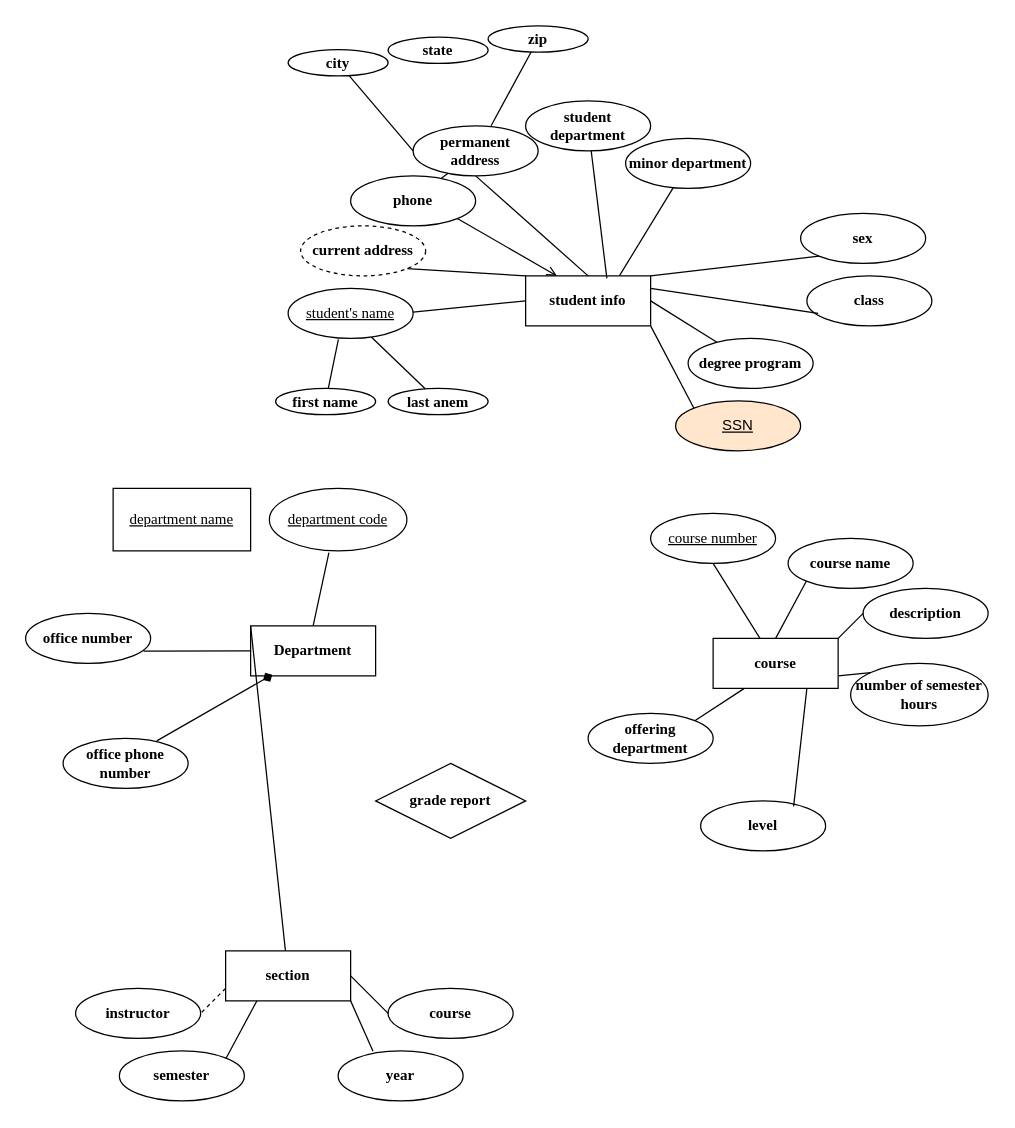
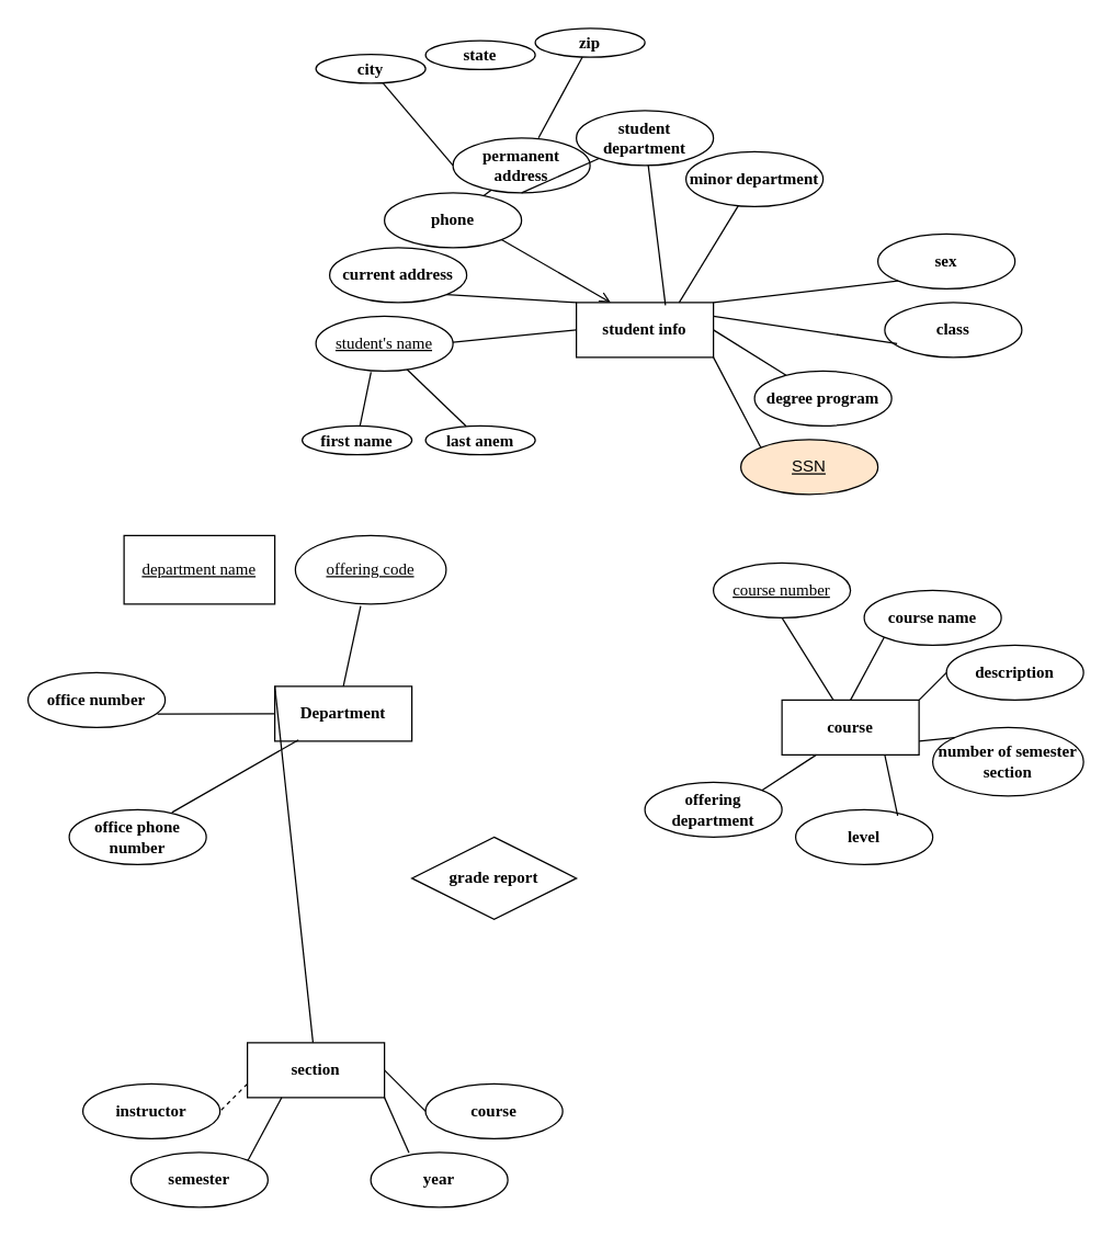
- <mxCell id="9" value="" style="endArrow=none;html=1;rounded=0;fontFamily=Comic Sans MS;fontSize=12;fontColor=default;fontStyle=1;exitX=0.5;exitY=1;exitDx=0;exitDy=0;entryX=0.5;entryY=0;entryDx=0;entryDy=0;" edge="1" parent="1" source="8" target="2"><mxGeometry relative="1" as="geometry"><mxPoint x="610" y="180" as="sourcePoint" /><mxPoint x="570" y="100" as="targetPoint" /></mxGeometry></mxCell>
+ <mxCell id="9" value="" style="endArrow=none;html=1;rounded=0;fontFamily=Comic Sans MS;fontSize=12;fontColor=default;fontStyle=1;exitX=0.5;exitY=1;exitDx=0;exitDy=0;" edge="1" parent="1" source="8" target="14"><mxGeometry relative="1" as="geometry"><mxPoint x="610" y="180" as="sourcePoint" /><mxPoint x="570" y="100" as="targetPoint" /></mxGeometry></mxCell>
- <mxCell id="4" value="current address" style="ellipse;whiteSpace=wrap;html=1;align=center;strokeColor=default;verticalAlign=middle;fontFamily=Comic Sans MS;fontSize=12;fontColor=default;fontStyle=1;fillColor=default;dashed=1;" vertex="1" parent="1"><mxGeometry x="240" y="180" width="100" height="40" as="geometry" /></mxCell>
+ <mxCell id="4" value="current address" style="ellipse;whiteSpace=wrap;html=1;align=center;strokeColor=default;verticalAlign=middle;fontFamily=Comic Sans MS;fontSize=12;fontColor=default;fontStyle=1;fillColor=default;" vertex="1" parent="1"><mxGeometry x="240" y="180" width="100" height="40" as="geometry" /></mxCell>
- <mxCell id="38" value="department code" style="ellipse;whiteSpace=wrap;html=1;align=center;fontStyle=4;strokeColor=default;verticalAlign=middle;fontFamily=Comic Sans MS;fontSize=12;fontColor=default;fillColor=default;" vertex="1" parent="1"><mxGeometry x="215" y="390" width="110" height="50" as="geometry" /></mxCell>
+ <mxCell id="38" value="offering code" style="ellipse;whiteSpace=wrap;html=1;align=center;fontStyle=4;strokeColor=default;verticalAlign=middle;fontFamily=Comic Sans MS;fontSize=12;fontColor=default;fillColor=default;" vertex="1" parent="1"><mxGeometry x="215" y="390" width="110" height="50" as="geometry" /></mxCell>
- <mxCell id="35" value="" style="endArrow=diamond;html=1;rounded=0;fontFamily=Comic Sans MS;fontSize=12;fontColor=default;fontStyle=1;exitX=0.749;exitY=0.05;exitDx=0;exitDy=0;entryX=0.173;entryY=0.976;entryDx=0;entryDy=0;entryPerimeter=0;exitPerimeter=0;" edge="1" parent="1" source="34" target="26"><mxGeometry relative="1" as="geometry"><mxPoint x="560" y="540" as="sourcePoint" /><mxPoint x="290" y="500" as="targetPoint" /></mxGeometry></mxCell>
+ <mxCell id="35" value="" style="endArrow=none;html=1;rounded=0;fontFamily=Comic Sans MS;fontSize=12;fontColor=default;fontStyle=1;exitX=0.749;exitY=0.05;exitDx=0;exitDy=0;entryX=0.173;entryY=0.976;entryDx=0;entryDy=0;entryPerimeter=0;exitPerimeter=0;" edge="1" parent="1" source="34" target="26"><mxGeometry relative="1" as="geometry"><mxPoint x="560" y="540" as="sourcePoint" /><mxPoint x="290" y="500" as="targetPoint" /></mxGeometry></mxCell>
- <mxCell id="43" value="number of semester hours" style="ellipse;whiteSpace=wrap;html=1;align=center;strokeColor=default;verticalAlign=middle;fontFamily=Comic Sans MS;fontSize=12;fontColor=default;fontStyle=1;fillColor=default;" vertex="1" parent="1"><mxGeometry x="680" y="530" width="110" height="50" as="geometry" /></mxCell>
+ <mxCell id="43" value="number of semester section" style="ellipse;whiteSpace=wrap;html=1;align=center;strokeColor=default;verticalAlign=middle;fontFamily=Comic Sans MS;fontSize=12;fontColor=default;fontStyle=1;fillColor=default;" vertex="1" parent="1"><mxGeometry x="680" y="530" width="110" height="50" as="geometry" /></mxCell>
- <mxCell id="44" value="level" style="ellipse;whiteSpace=wrap;html=1;align=center;strokeColor=default;verticalAlign=middle;fontFamily=Comic Sans MS;fontSize=12;fontColor=default;fontStyle=1;fillColor=default;" vertex="1" parent="1"><mxGeometry x="560" y="640" width="100" height="40" as="geometry" /></mxCell>
+ <mxCell id="44" value="level" style="ellipse;whiteSpace=wrap;html=1;align=center;strokeColor=default;verticalAlign=middle;fontFamily=Comic Sans MS;fontSize=12;fontColor=default;fontStyle=1;fillColor=default;" vertex="1" parent="1"><mxGeometry x="580" y="590" width="100" height="40" as="geometry" /></mxCell>
